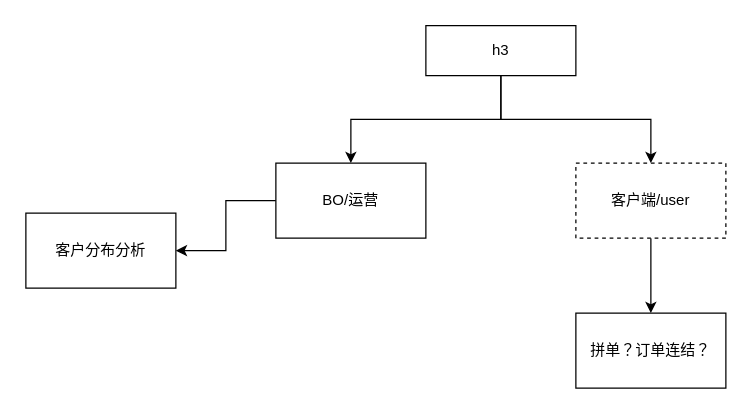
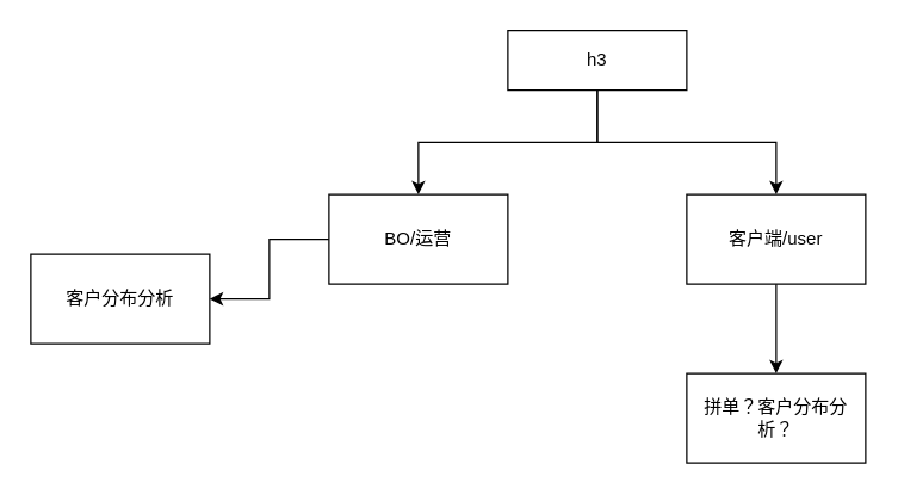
- <mxCell id="8" value="客户端/user" style="rounded=0;whiteSpace=wrap;html=1;dashed=1;" vertex="1" parent="1"><mxGeometry x="460" y="130" width="120" height="60" as="geometry" /></mxCell>
+ <mxCell id="8" value="客户端/user" style="rounded=0;whiteSpace=wrap;html=1;" vertex="1" parent="1"><mxGeometry x="460" y="130" width="120" height="60" as="geometry" /></mxCell>
- <mxCell id="9" value="拼单？订单连结？" style="rounded=0;whiteSpace=wrap;html=1;" vertex="1" parent="1"><mxGeometry x="460" y="250" width="120" height="60" as="geometry" /></mxCell>
+ <mxCell id="9" value="拼单？客户分布分析？" style="rounded=0;whiteSpace=wrap;html=1;" vertex="1" parent="1"><mxGeometry x="460" y="250" width="120" height="60" as="geometry" /></mxCell>
